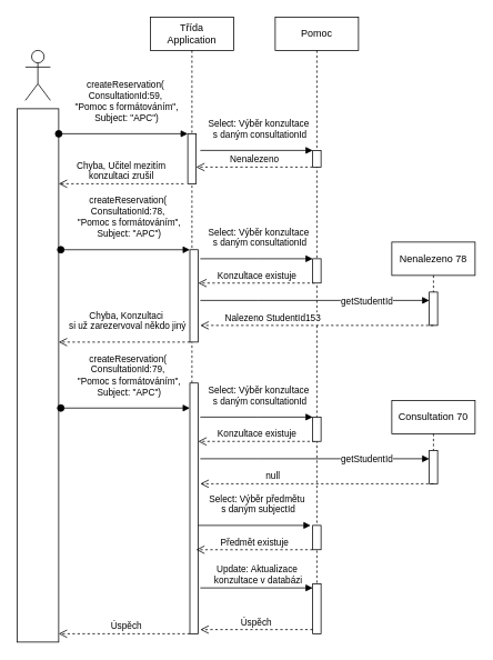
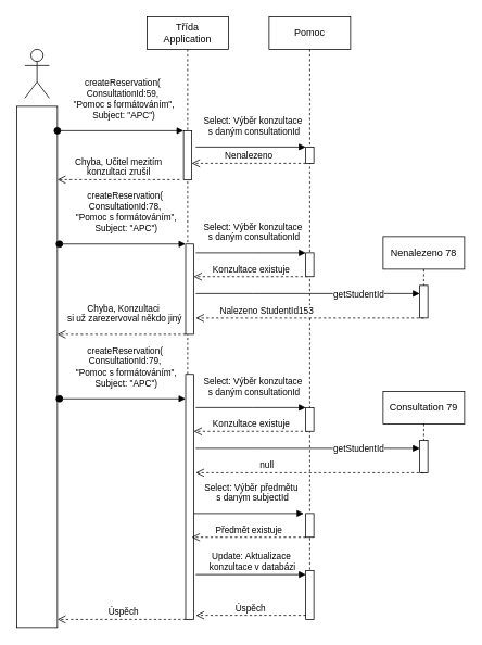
- <mxCell id="31" value="Consultation 70" style="shape=umlLifeline;perimeter=lifelinePerimeter;whiteSpace=wrap;html=1;container=1;dropTarget=0;collapsible=0;recursiveResize=0;outlineConnect=0;portConstraint=eastwest;newEdgeStyle={&quot;curved&quot;:0,&quot;rounded&quot;:0};" vertex="1" parent="1"><mxGeometry x="470" y="480" width="100" height="100" as="geometry" /></mxCell>
+ <mxCell id="31" value="Consultation 79" style="shape=umlLifeline;perimeter=lifelinePerimeter;whiteSpace=wrap;html=1;container=1;dropTarget=0;collapsible=0;recursiveResize=0;outlineConnect=0;portConstraint=eastwest;newEdgeStyle={&quot;curved&quot;:0,&quot;rounded&quot;:0};" vertex="1" parent="1"><mxGeometry x="470" y="480" width="100" height="100" as="geometry" /></mxCell>
